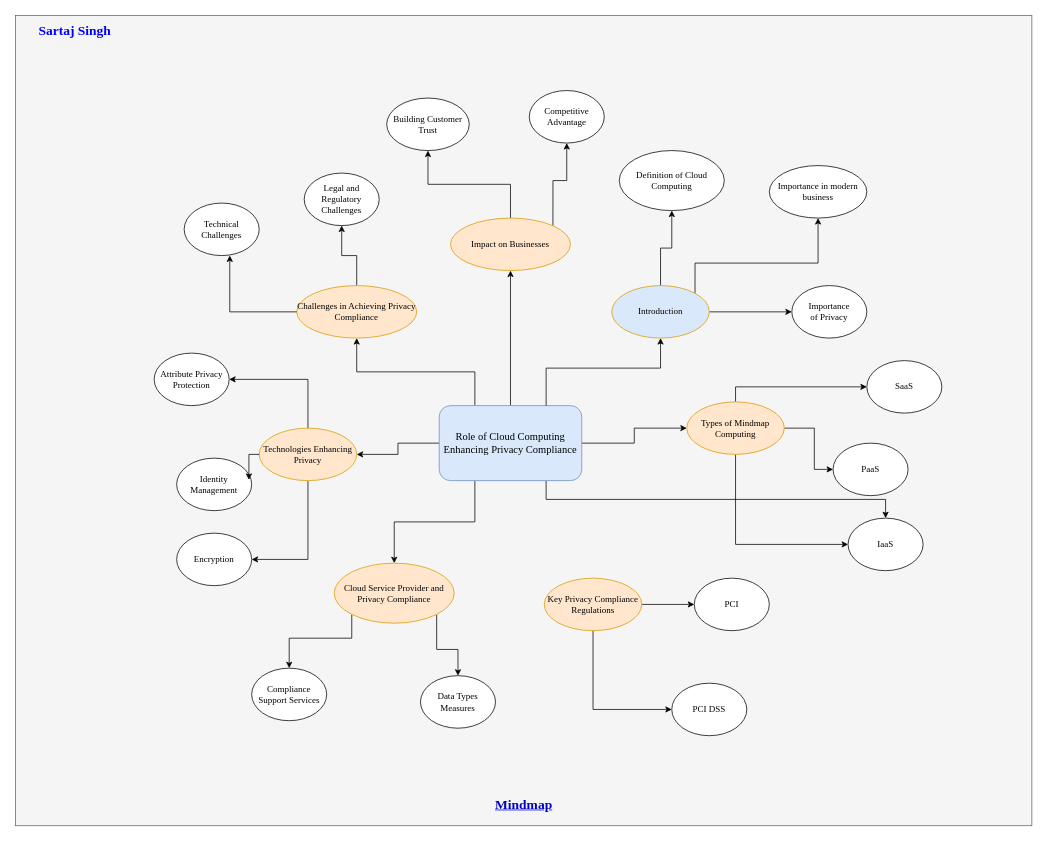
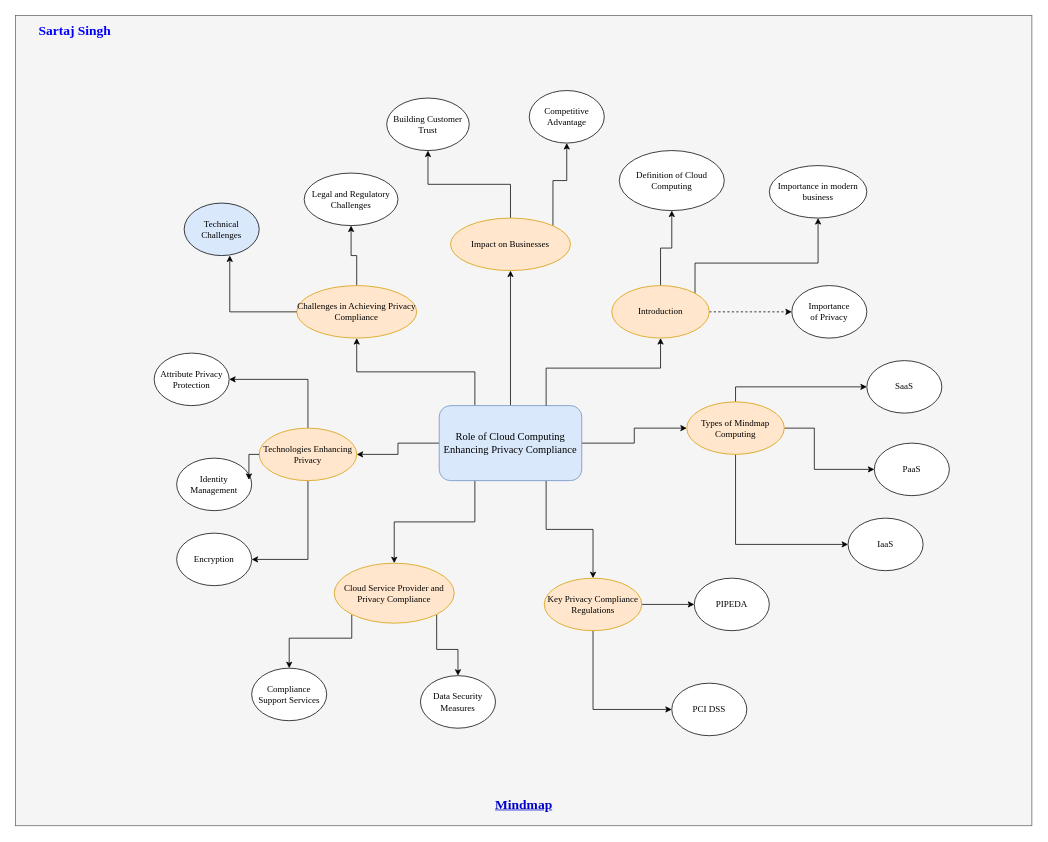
- <mxCell id="43" value="Legal and Regulatory Challenges" style="ellipse;whiteSpace=wrap;html=1;fontFamily=Verdana;" vertex="1" parent="1"><mxGeometry x="405" y="230" width="100" height="70" as="geometry" /></mxCell>
+ <mxCell id="43" value="Legal and Regulatory Challenges" style="ellipse;whiteSpace=wrap;html=1;fontFamily=Verdana;" vertex="1" parent="1"><mxGeometry x="405" y="230" width="125" height="70" as="geometry" /></mxCell>
- <mxCell id="44" value="Technical Challenges" style="ellipse;whiteSpace=wrap;html=1;fontFamily=Verdana;" vertex="1" parent="1"><mxGeometry x="245" y="270" width="100" height="70" as="geometry" /></mxCell>
+ <mxCell id="44" value="Technical Challenges" style="ellipse;whiteSpace=wrap;html=1;fontFamily=Verdana;fillColor=#dae8fc;" vertex="1" parent="1"><mxGeometry x="245" y="270" width="100" height="70" as="geometry" /></mxCell>
- <mxCell id="13" value="Introduction" style="ellipse;whiteSpace=wrap;html=1;fillColor=#dae8fc;strokeColor=#d79b00;fontFamily=Verdana;" vertex="1" parent="1"><mxGeometry x="815" y="380" width="130" height="70" as="geometry" /></mxCell>
+ <mxCell id="13" value="Introduction" style="ellipse;whiteSpace=wrap;html=1;fillColor=#ffe6cc;strokeColor=#d79b00;fontFamily=Verdana;" vertex="1" parent="1"><mxGeometry x="815" y="380" width="130" height="70" as="geometry" /></mxCell>
- <mxCell id="12" style="edgeStyle=orthogonalEdgeStyle;rounded=0;orthogonalLoop=1;jettySize=auto;html=1;exitX=1;exitY=0.5;exitDx=0;exitDy=0;" edge="1" parent="1" source="13" target="16"><mxGeometry relative="1" as="geometry" /></mxCell>
+ <mxCell id="12" style="edgeStyle=orthogonalEdgeStyle;rounded=0;orthogonalLoop=1;jettySize=auto;html=1;exitX=1;exitY=0.5;exitDx=0;exitDy=0;dashed=1;" edge="1" parent="1" source="13" target="16"><mxGeometry relative="1" as="geometry" /></mxCell>
- <mxCell id="22" value="PaaS" style="ellipse;whiteSpace=wrap;html=1;fontFamily=Verdana;" vertex="1" parent="1"><mxGeometry x="1110" y="590" width="100" height="70" as="geometry" /></mxCell>
+ <mxCell id="22" value="PaaS" style="ellipse;whiteSpace=wrap;html=1;fontFamily=Verdana;" vertex="1" parent="1"><mxGeometry x="1165" y="590" width="100" height="70" as="geometry" /></mxCell>
- <mxCell id="5" style="edgeStyle=orthogonalEdgeStyle;rounded=0;orthogonalLoop=1;jettySize=auto;html=1;exitX=0.75;exitY=1;exitDx=0;exitDy=0;fontFamily=Verdana;" edge="1" parent="1" source="9" target="23"><mxGeometry relative="1" as="geometry" /></mxCell>
+ <mxCell id="5" style="edgeStyle=orthogonalEdgeStyle;rounded=0;orthogonalLoop=1;jettySize=auto;html=1;exitX=0.75;exitY=1;exitDx=0;exitDy=0;fontFamily=Verdana;" edge="1" parent="1" source="9" target="26"><mxGeometry relative="1" as="geometry" /></mxCell>
- <mxCell id="27" value="PCI" style="ellipse;whiteSpace=wrap;html=1;fontFamily=Verdana;" vertex="1" parent="1"><mxGeometry x="925" y="770" width="100" height="70" as="geometry" /></mxCell>
+ <mxCell id="27" value="PIPEDA" style="ellipse;whiteSpace=wrap;html=1;fontFamily=Verdana;" vertex="1" parent="1"><mxGeometry x="925" y="770" width="100" height="70" as="geometry" /></mxCell>
- <mxCell id="32" value="Data Types Measures" style="ellipse;whiteSpace=wrap;html=1;fontFamily=Verdana;" vertex="1" parent="1"><mxGeometry x="560" y="900" width="100" height="70" as="geometry" /></mxCell>
+ <mxCell id="32" value="Data Security Measures" style="ellipse;whiteSpace=wrap;html=1;fontFamily=Verdana;" vertex="1" parent="1"><mxGeometry x="560" y="900" width="100" height="70" as="geometry" /></mxCell>
